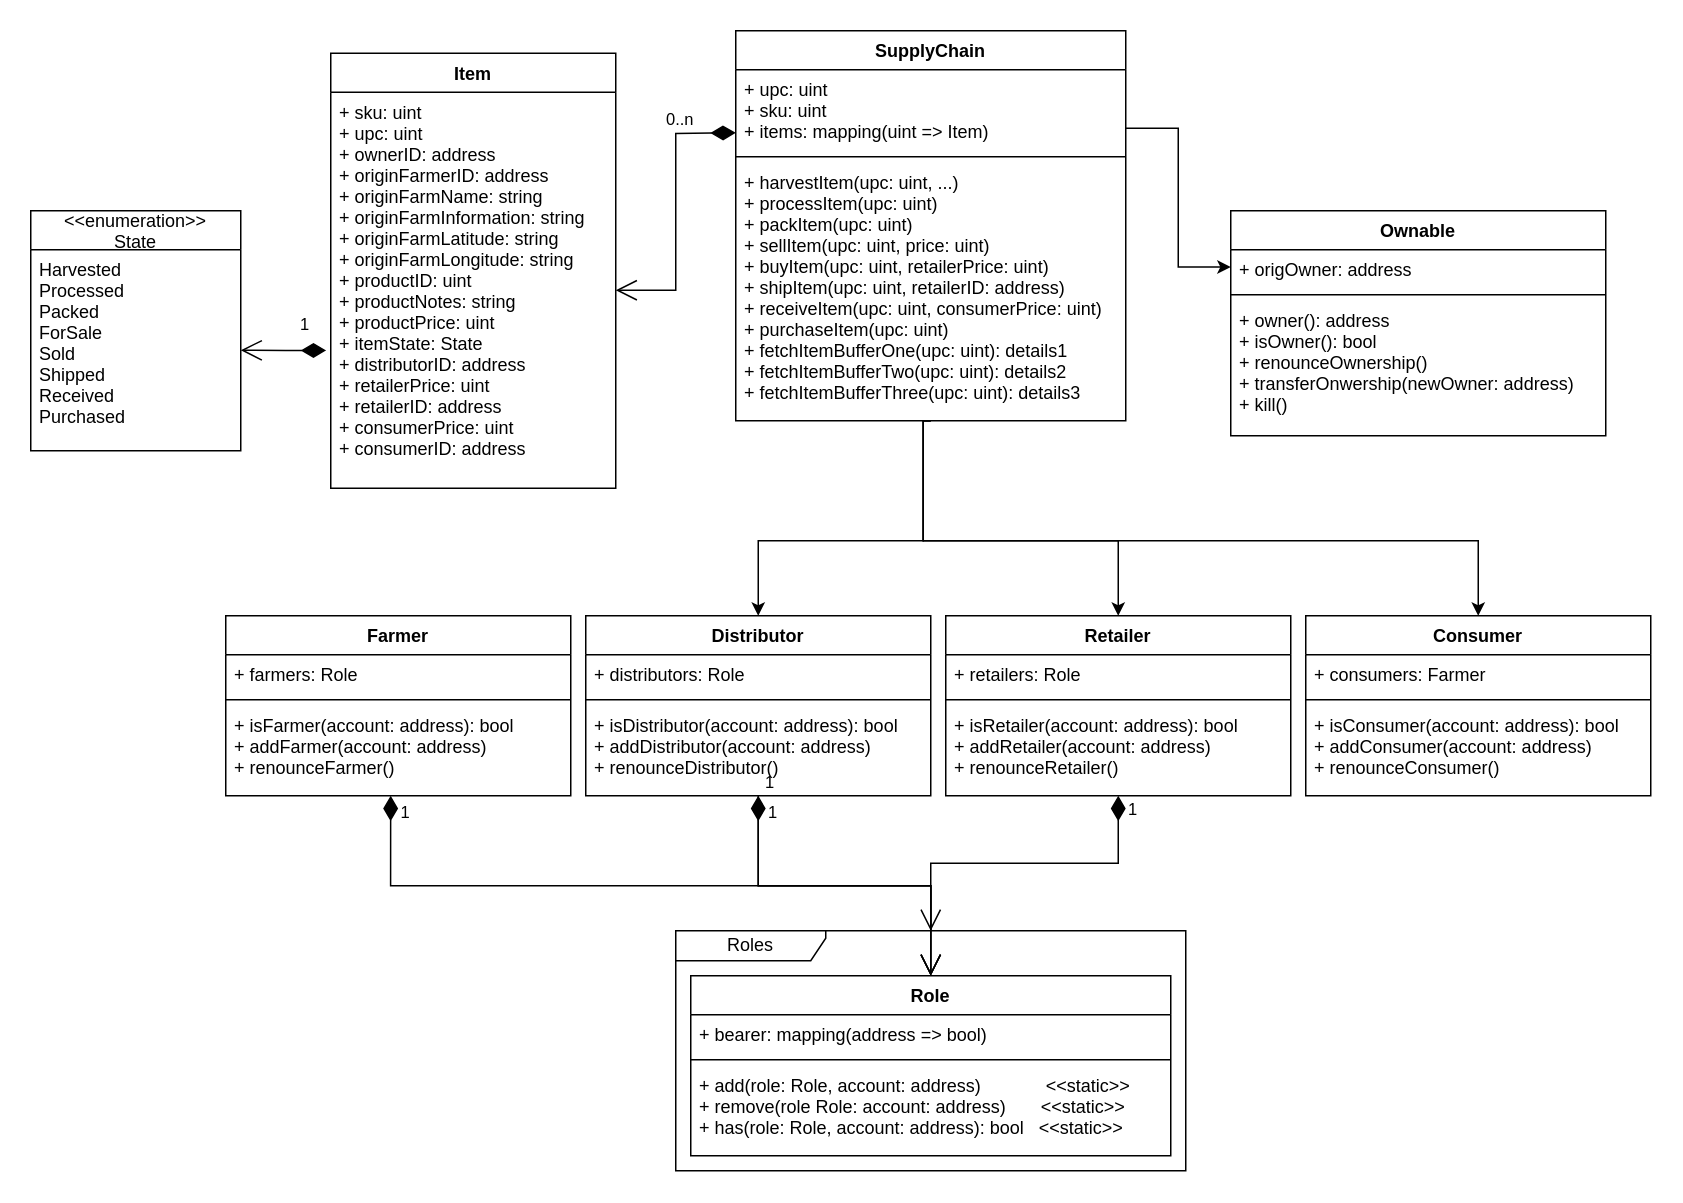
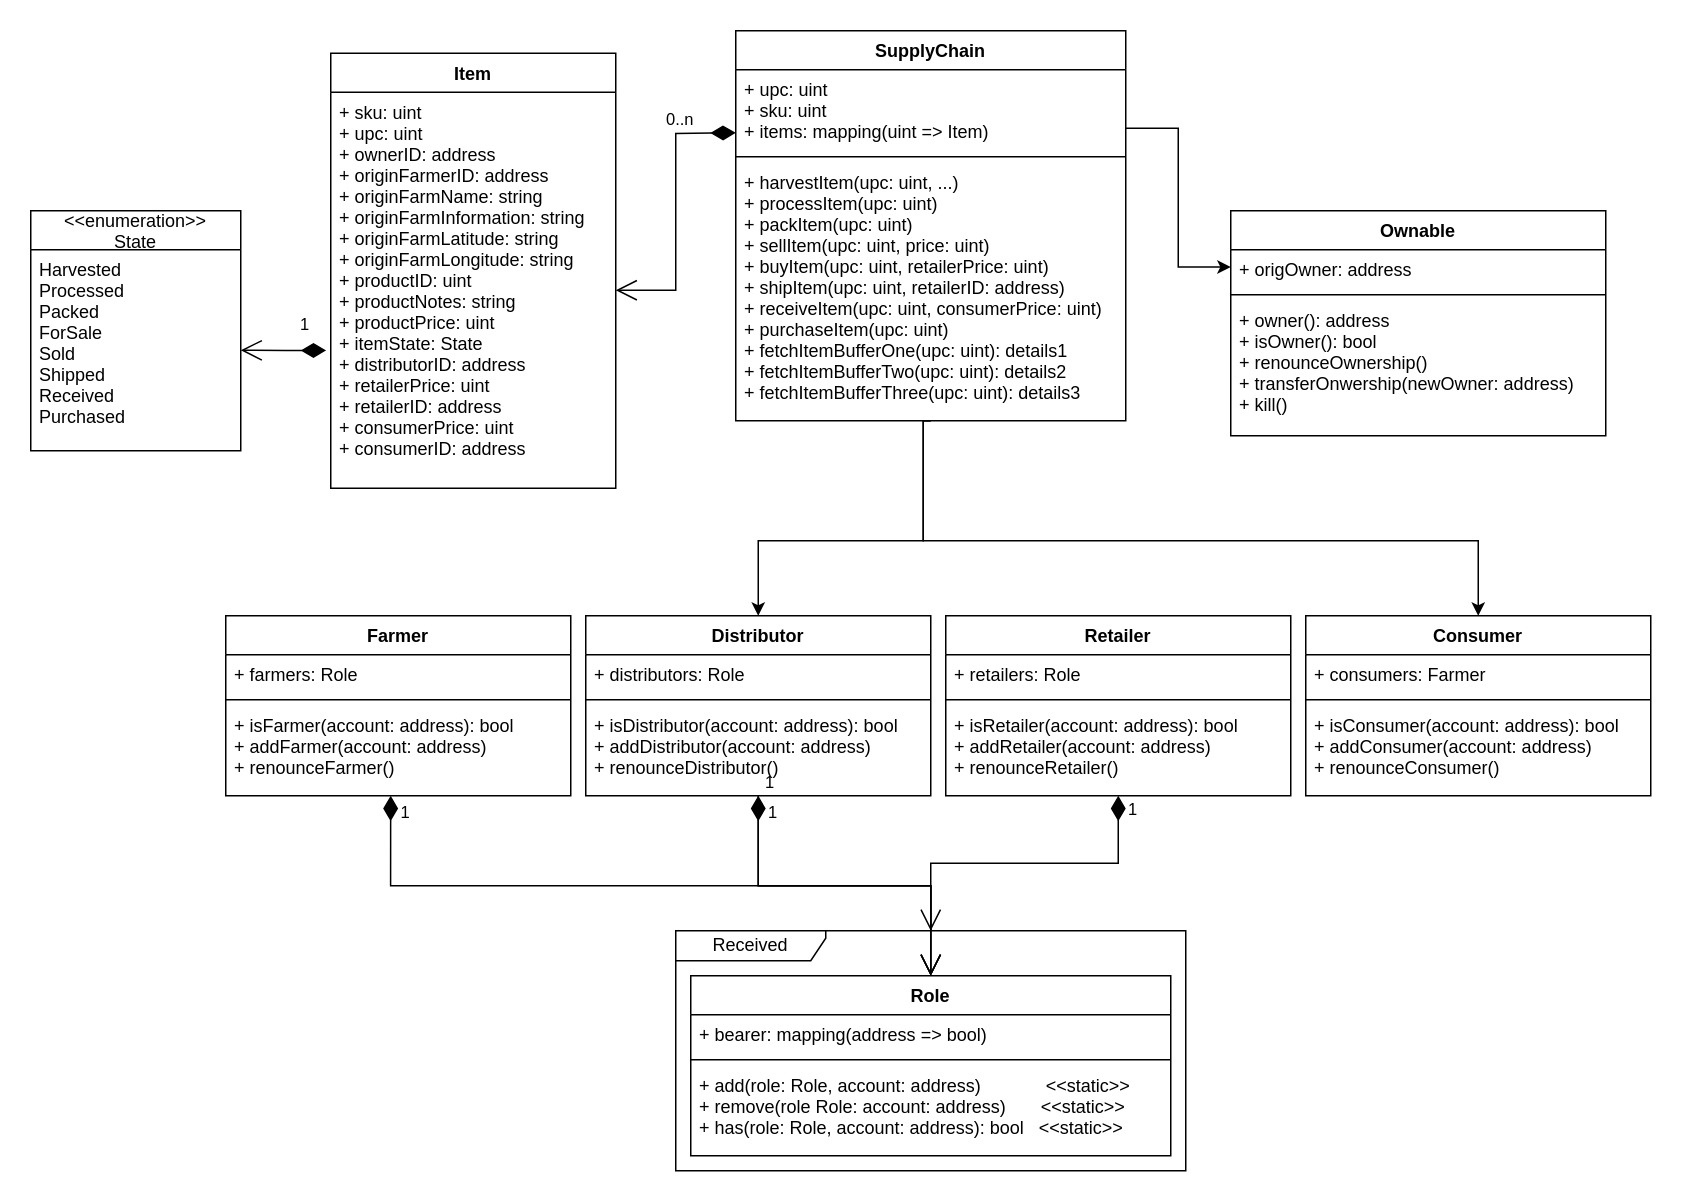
- <mxCell id="4" style="edgeStyle=orthogonalEdgeStyle;rounded=0;orthogonalLoop=1;jettySize=auto;html=1;exitX=0.5;exitY=1;exitDx=0;exitDy=0;entryX=0.5;entryY=0;entryDx=0;entryDy=0;" edge="1" parent="1" source="7" target="19"><mxGeometry relative="1" as="geometry"><Array as="points"><mxPoint x="615" y="360" /><mxPoint x="745" y="360" /></Array></mxGeometry></mxCell>
- <mxCell id="2" value="Roles" style="shape=umlFrame;whiteSpace=wrap;html=1;width=100;height=20;" vertex="1" parent="1"><mxGeometry x="450" y="620" width="340" height="160" as="geometry" /></mxCell>
+ <mxCell id="2" value="Received" style="shape=umlFrame;whiteSpace=wrap;html=1;width=100;height=20;" vertex="1" parent="1"><mxGeometry x="450" y="620" width="340" height="160" as="geometry" /></mxCell>
